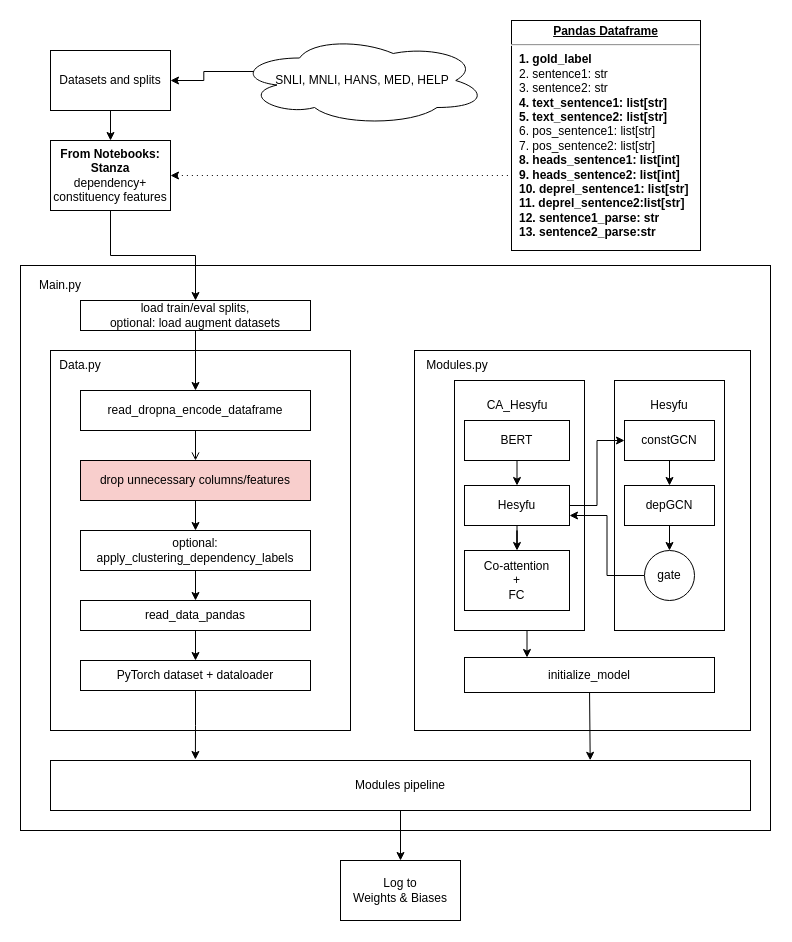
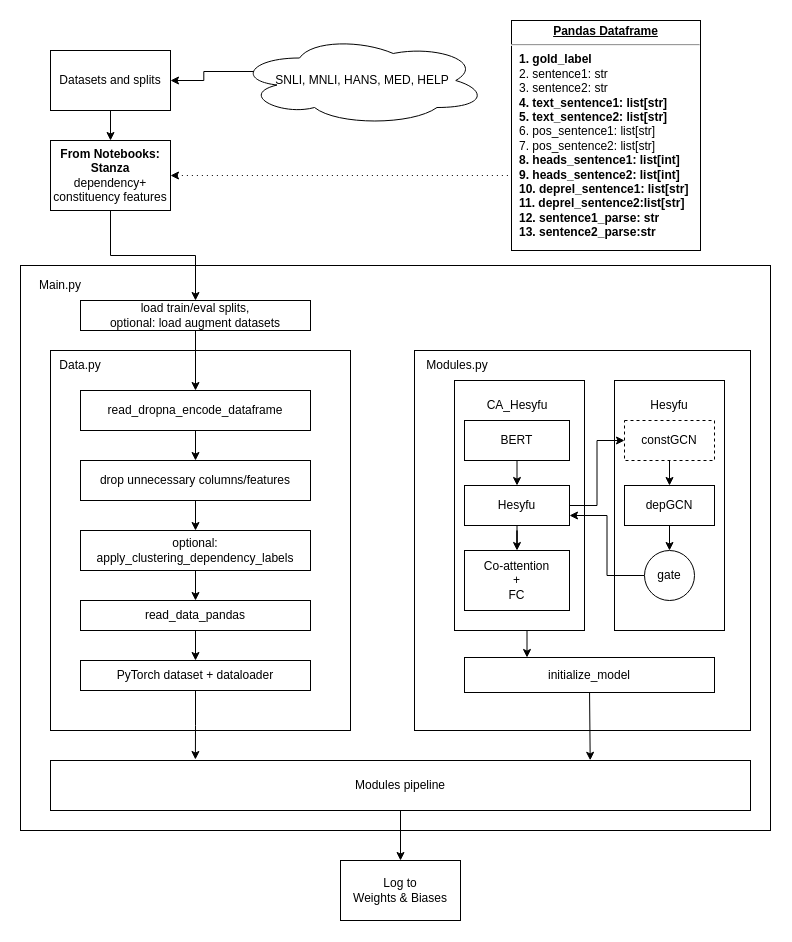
- <mxCell id="15" value="constGCN" style="rounded=0;whiteSpace=wrap;html=1;" vertex="1" parent="1"><mxGeometry x="624" y="420" width="90" height="40" as="geometry" /></mxCell>
+ <mxCell id="15" value="constGCN" style="rounded=0;whiteSpace=wrap;html=1;dashed=1;" vertex="1" parent="1"><mxGeometry x="624" y="420" width="90" height="40" as="geometry" /></mxCell>
- <mxCell id="30" style="edgeStyle=orthogonalEdgeStyle;rounded=0;orthogonalLoop=1;jettySize=auto;html=1;exitX=0.5;exitY=1;exitDx=0;exitDy=0;entryX=0.5;entryY=0;entryDx=0;entryDy=0;endArrow=open;" edge="1" parent="1" source="31" target="34"><mxGeometry relative="1" as="geometry" /></mxCell>
+ <mxCell id="30" style="edgeStyle=orthogonalEdgeStyle;rounded=0;orthogonalLoop=1;jettySize=auto;html=1;exitX=0.5;exitY=1;exitDx=0;exitDy=0;entryX=0.5;entryY=0;entryDx=0;entryDy=0;" edge="1" parent="1" source="31" target="34"><mxGeometry relative="1" as="geometry" /></mxCell>
- <mxCell id="34" value="drop unnecessary columns/features" style="rounded=0;whiteSpace=wrap;html=1;fillColor=#f8cecc;" vertex="1" parent="1"><mxGeometry x="80" y="460" width="230" height="40" as="geometry" /></mxCell>
+ <mxCell id="34" value="drop unnecessary columns/features" style="rounded=0;whiteSpace=wrap;html=1;" vertex="1" parent="1"><mxGeometry x="80" y="460" width="230" height="40" as="geometry" /></mxCell>
